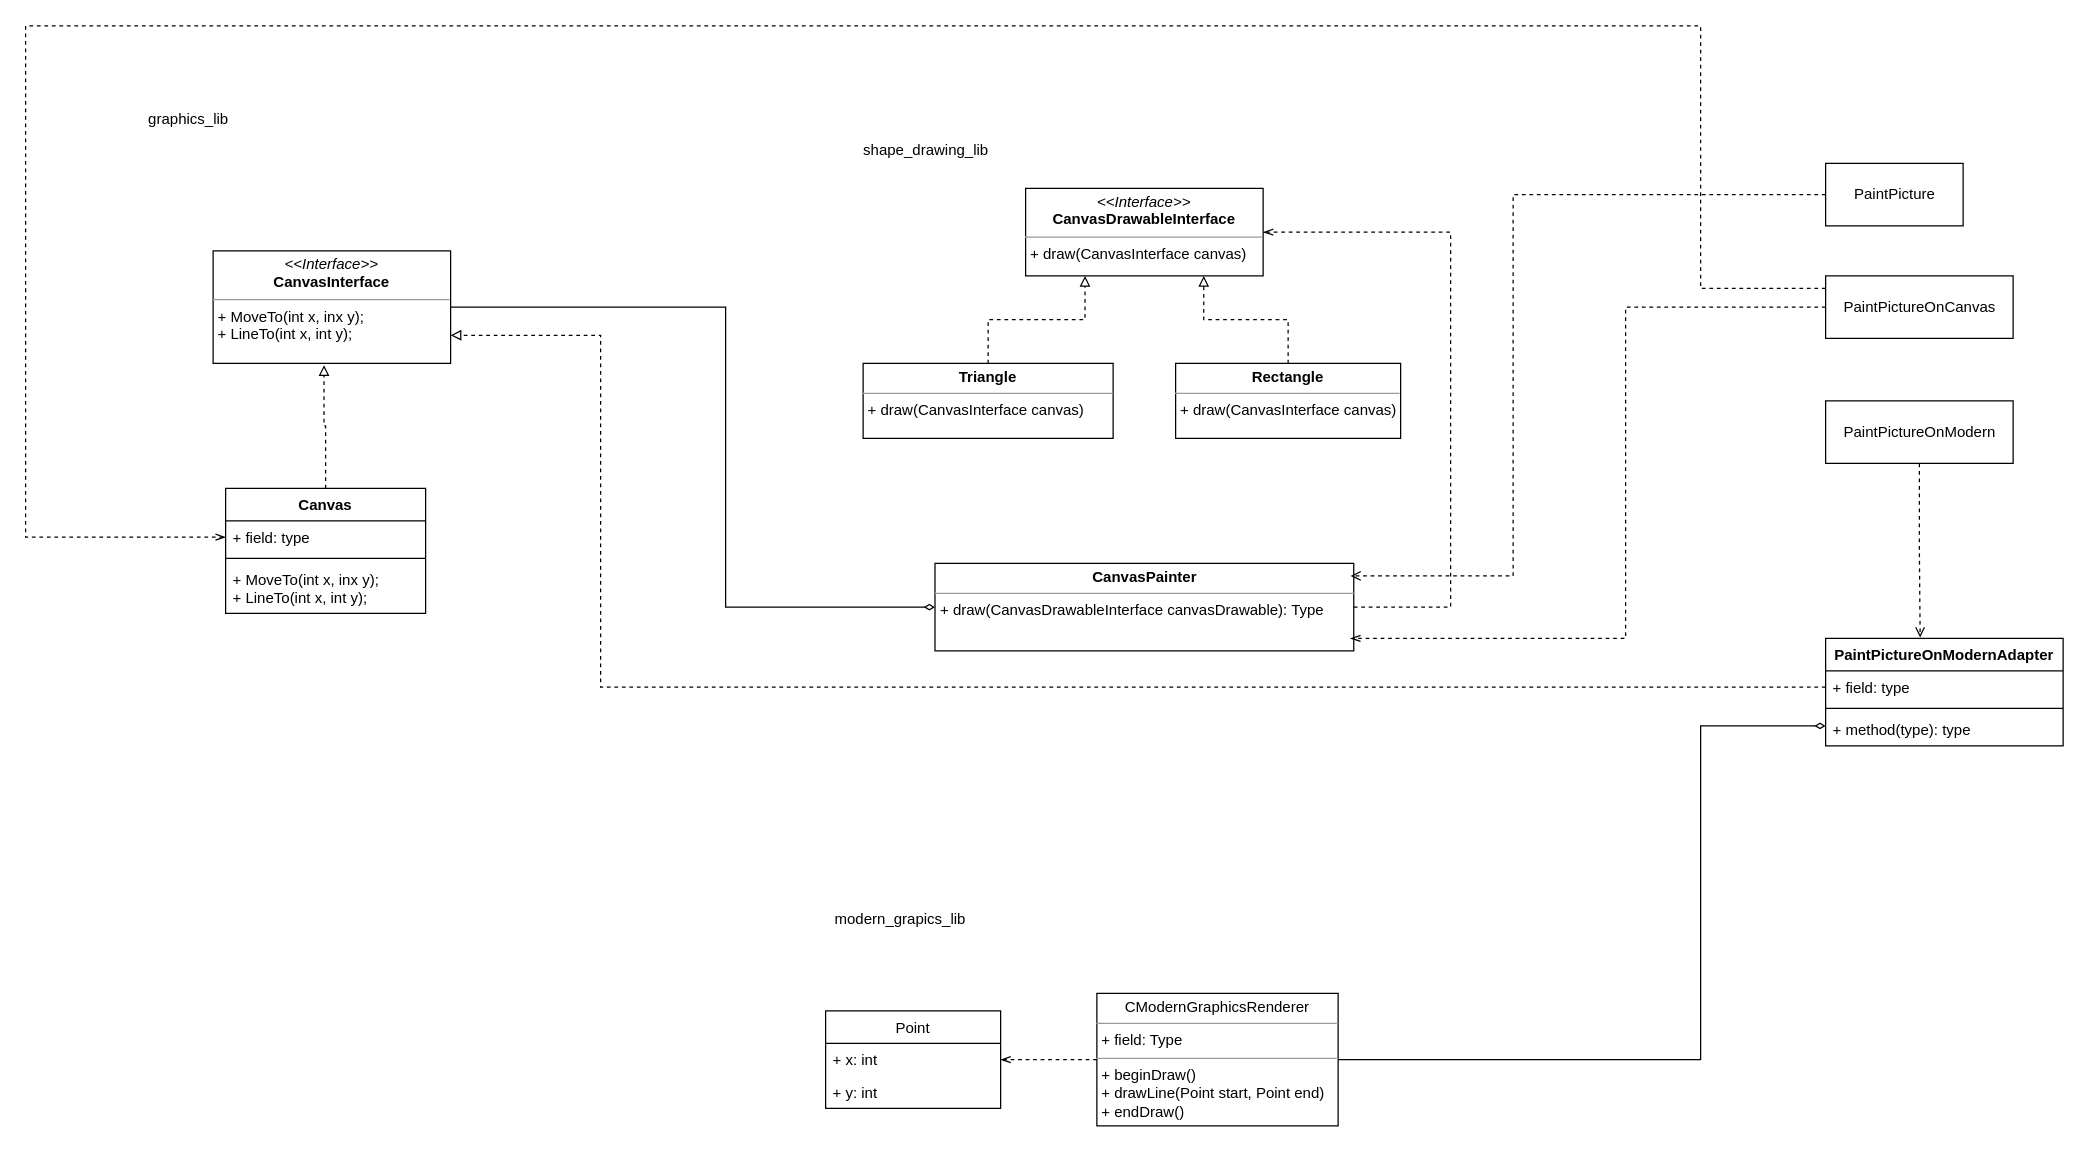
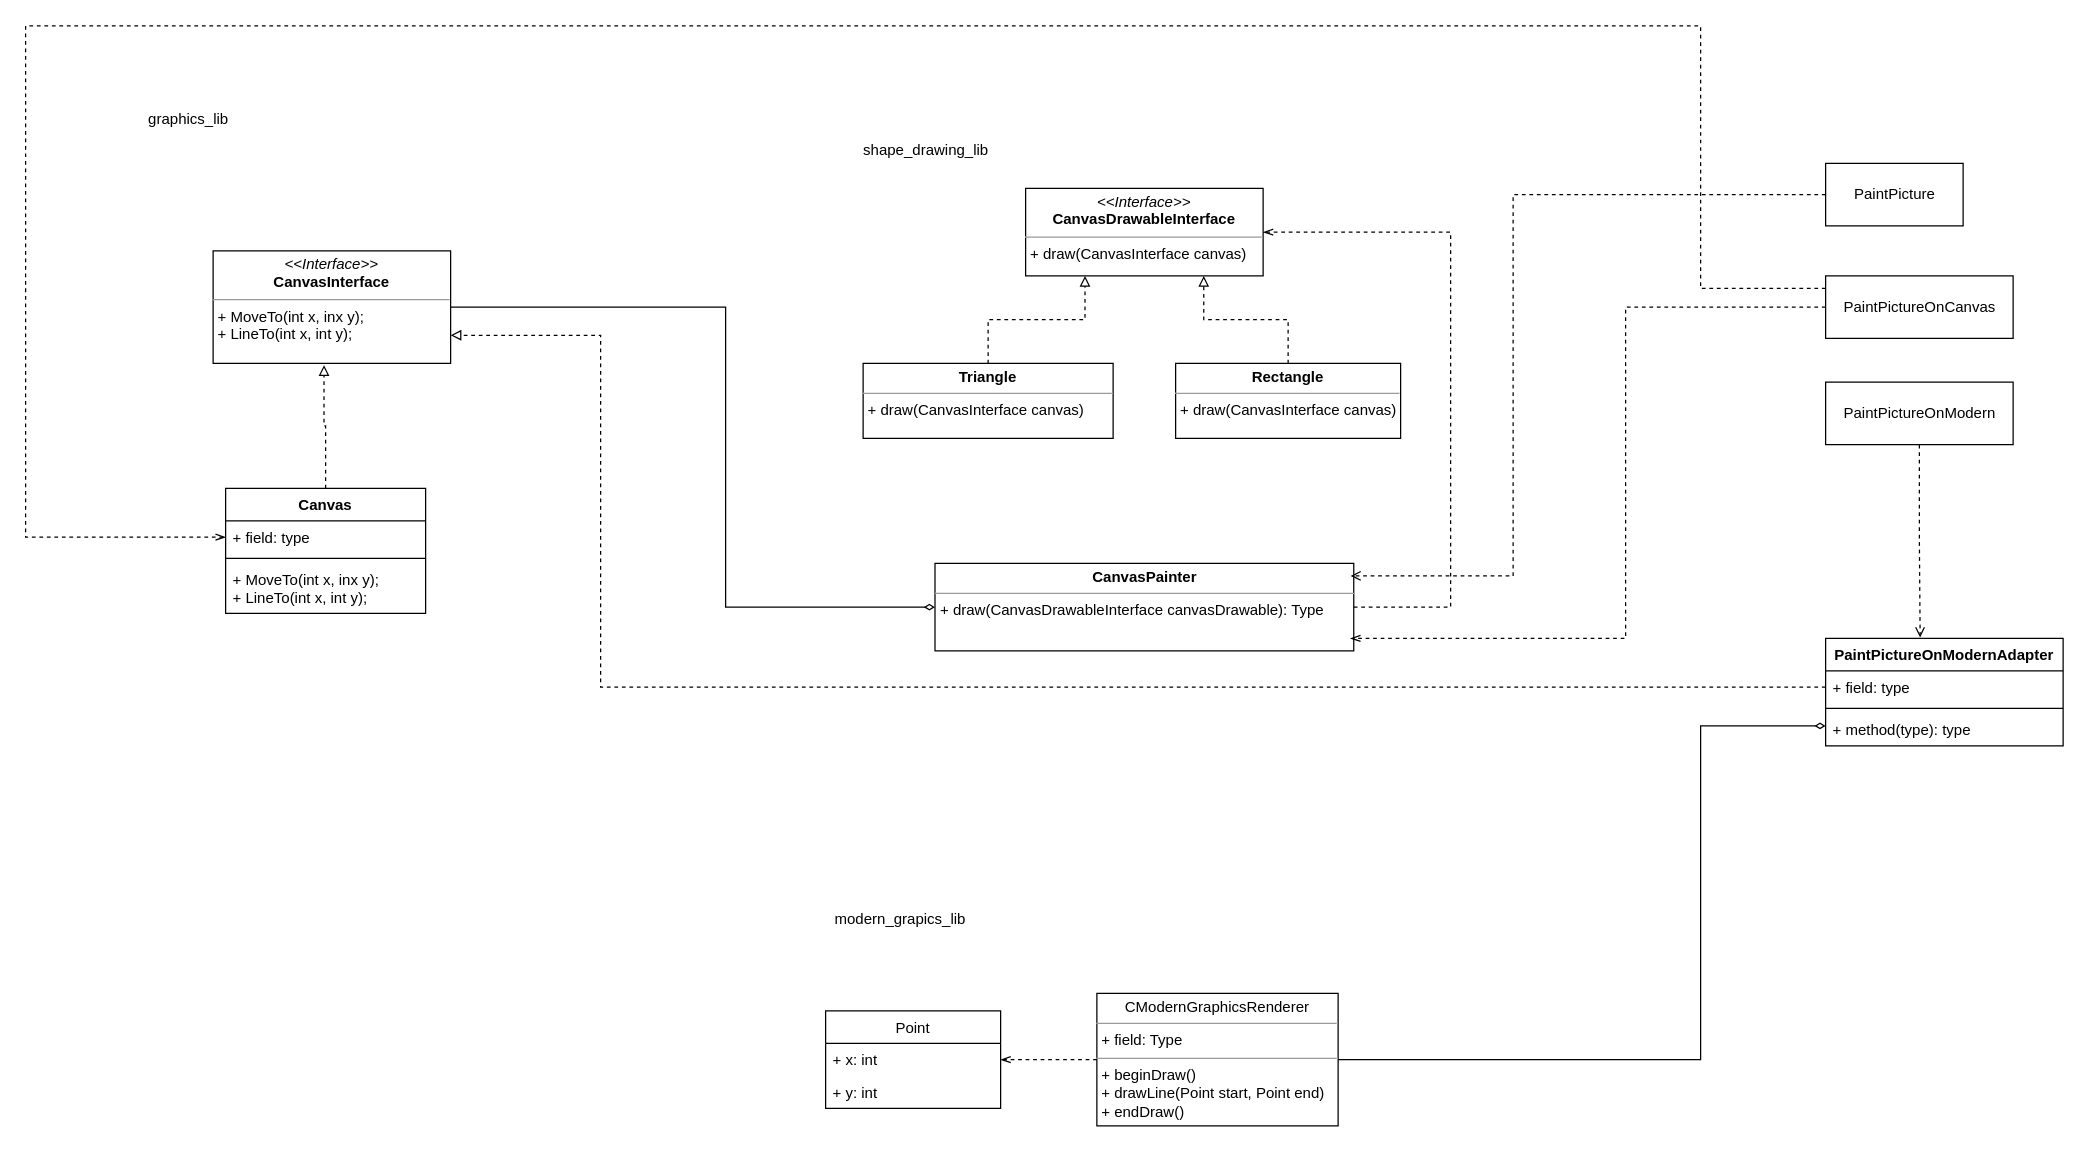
- <mxCell id="30" value="PaintPictureOnModern" style="html=1;fillColor=none;" parent="1" vertex="1"><mxGeometry x="1460" y="320" width="150" height="50" as="geometry" /></mxCell>
+ <mxCell id="30" value="PaintPictureOnModern" style="html=1;fillColor=none;" parent="1" vertex="1"><mxGeometry x="1460" y="305" width="150" height="50" as="geometry" /></mxCell>
